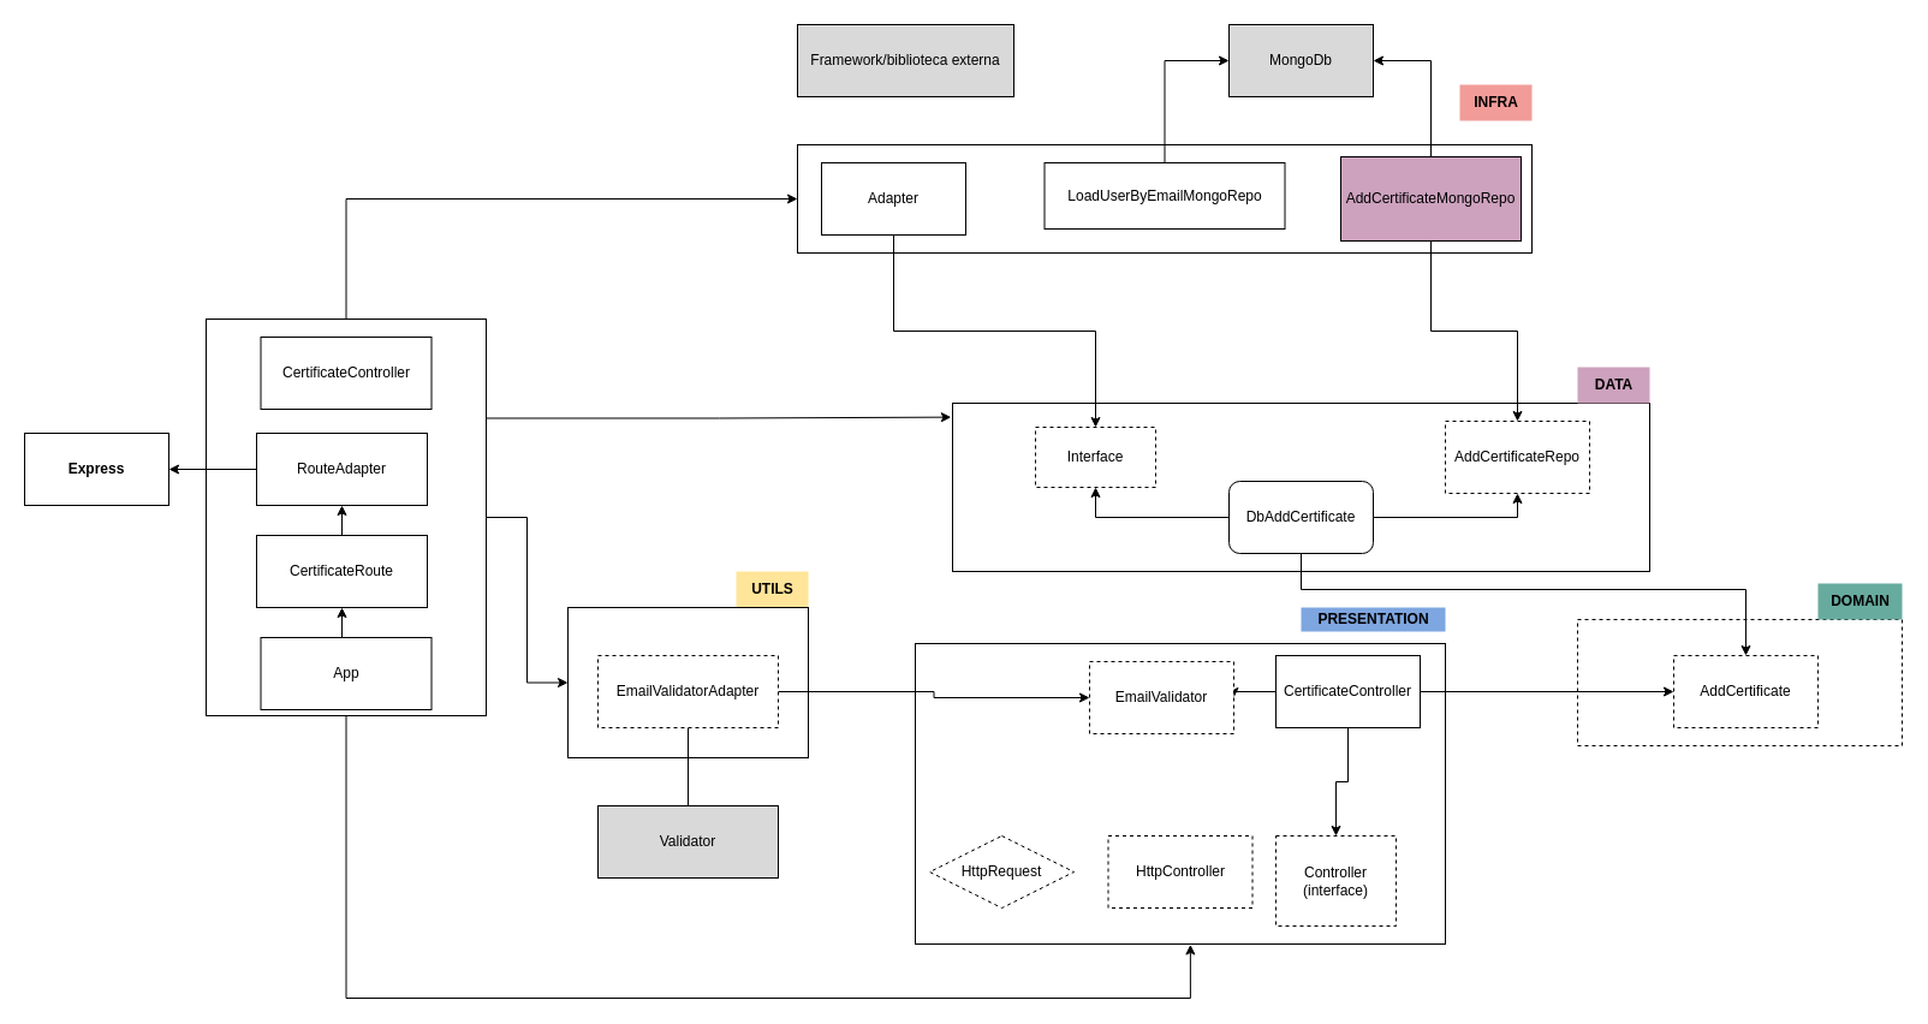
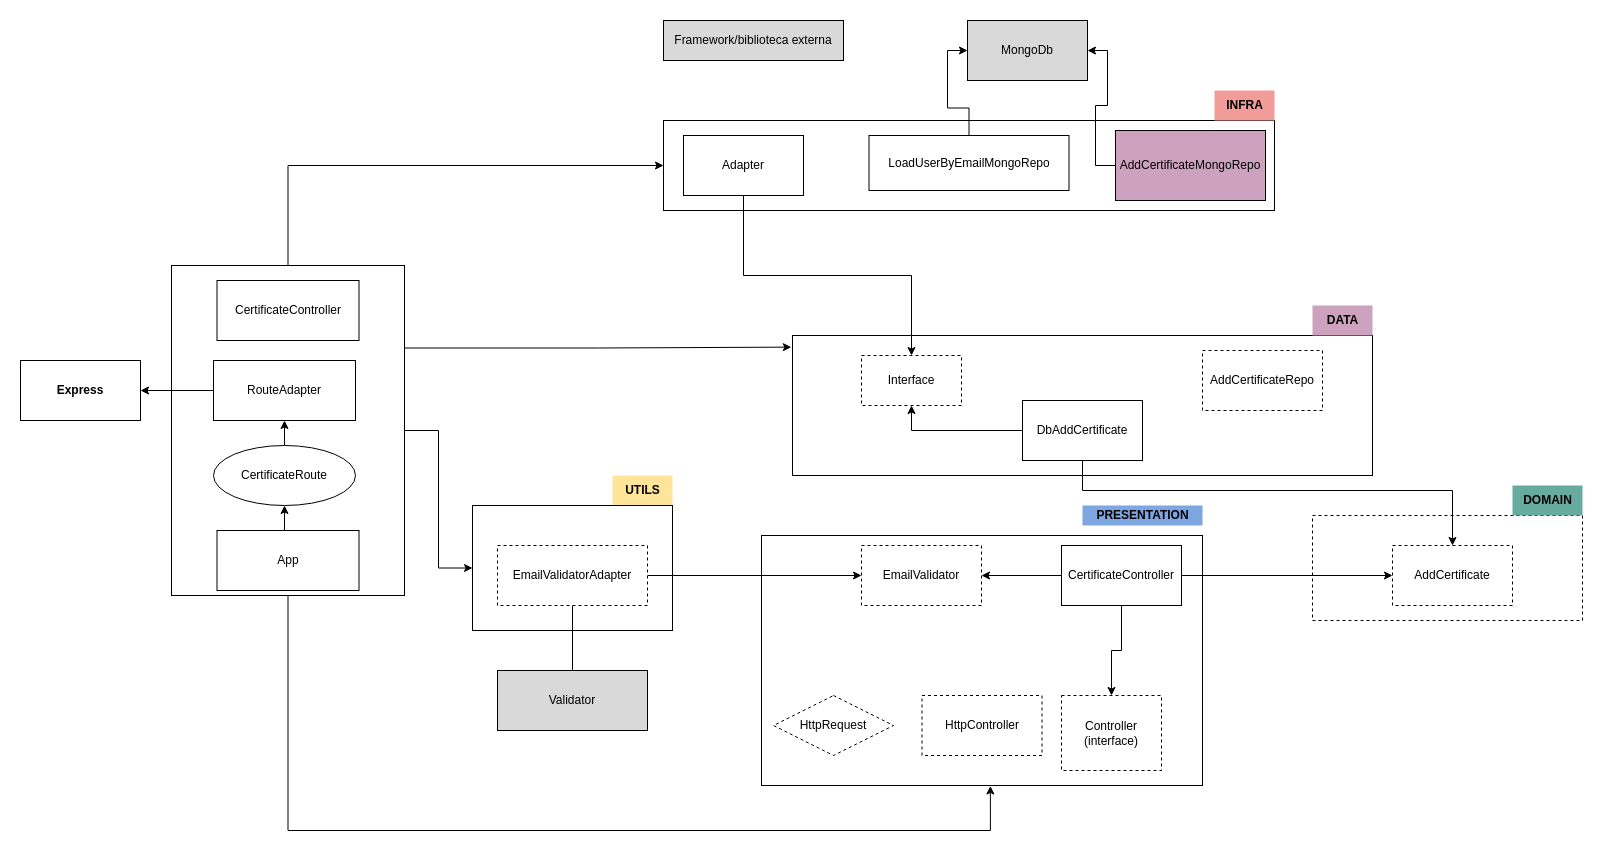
- <mxCell id="37" value="&lt;font color=&quot;#000000&quot;&gt;Framework/biblioteca externa&lt;/font&gt;" style="rounded=0;whiteSpace=wrap;html=1;fillColor=#D9D9D9;" parent="1" vertex="1"><mxGeometry x="663" y="20" width="180" height="60" as="geometry" /></mxCell>
+ <mxCell id="37" value="&lt;font color=&quot;#000000&quot;&gt;Framework/biblioteca externa&lt;/font&gt;" style="rounded=0;whiteSpace=wrap;html=1;fillColor=#D9D9D9;" parent="1" vertex="1"><mxGeometry x="663" y="20" width="180" height="40" as="geometry" /></mxCell>
- <mxCell id="33" value="&lt;font color=&quot;#000000&quot;&gt;MongoDb&lt;/font&gt;" style="rounded=0;whiteSpace=wrap;html=1;fillColor=#D9D9D9;" parent="1" vertex="1"><mxGeometry x="1022" y="20" width="120" height="60" as="geometry" /></mxCell>
+ <mxCell id="33" value="&lt;font color=&quot;#000000&quot;&gt;MongoDb&lt;/font&gt;" style="rounded=0;whiteSpace=wrap;html=1;fillColor=#D9D9D9;" parent="1" vertex="1"><mxGeometry x="967" y="20" width="120" height="60" as="geometry" /></mxCell>
- <mxCell id="36" value="&lt;b&gt;&lt;font color=&quot;#000000&quot;&gt;INFRA&lt;/font&gt;&lt;/b&gt;" style="text;html=1;align=center;verticalAlign=middle;resizable=0;points=[];autosize=1;strokeColor=none;fillColor=#F19C99;" parent="1" vertex="1"><mxGeometry x="1214" y="70" width="60" height="30" as="geometry" /></mxCell>
+ <mxCell id="36" value="&lt;b&gt;&lt;font color=&quot;#000000&quot;&gt;INFRA&lt;/font&gt;&lt;/b&gt;" style="text;html=1;align=center;verticalAlign=middle;resizable=0;points=[];autosize=1;strokeColor=none;fillColor=#F19C99;" parent="1" vertex="1"><mxGeometry x="1214" y="90" width="60" height="30" as="geometry" /></mxCell>
- <mxCell id="41" style="edgeStyle=orthogonalEdgeStyle;rounded=0;orthogonalLoop=1;jettySize=auto;html=1;exitX=0.5;exitY=1;exitDx=0;exitDy=0;" parent="1" source="43" target="44" edge="1"><mxGeometry relative="1" as="geometry" /></mxCell>
- <mxCell id="32" value="DbAddCertificate" style="whiteSpace=wrap;html=1;rounded=1;" parent="1" vertex="1"><mxGeometry x="1022" y="400" width="120" height="60" as="geometry" /></mxCell>
+ <mxCell id="32" value="DbAddCertificate" style="rounded=0;whiteSpace=wrap;html=1;" parent="1" vertex="1"><mxGeometry x="1022" y="400" width="120" height="60" as="geometry" /></mxCell>
- <mxCell id="30" style="edgeStyle=orthogonalEdgeStyle;rounded=0;orthogonalLoop=1;jettySize=auto;html=1;exitX=1;exitY=0.5;exitDx=0;exitDy=0;entryX=0.5;entryY=1;entryDx=0;entryDy=0;" parent="1" source="32" target="44" edge="1"><mxGeometry relative="1" as="geometry" /></mxCell>
- <mxCell id="51" value="CertificateRoute" style="rounded=0;whiteSpace=wrap;html=1;" parent="1" vertex="1"><mxGeometry x="213" y="445" width="142" height="60" as="geometry" /></mxCell>
+ <mxCell id="51" value="CertificateRoute" style="ellipse;whiteSpace=wrap;html=1;" parent="1" vertex="1"><mxGeometry x="213" y="445" width="142" height="60" as="geometry" /></mxCell>
- <mxCell id="19" value="EmailValidator" style="rounded=0;whiteSpace=wrap;html=1;dashed=1;" parent="1" vertex="1"><mxGeometry x="906" y="550" width="120" height="60" as="geometry" /></mxCell>
+ <mxCell id="19" value="EmailValidator" style="rounded=0;whiteSpace=wrap;html=1;dashed=1;" parent="1" vertex="1"><mxGeometry x="861" y="545" width="120" height="60" as="geometry" /></mxCell>
